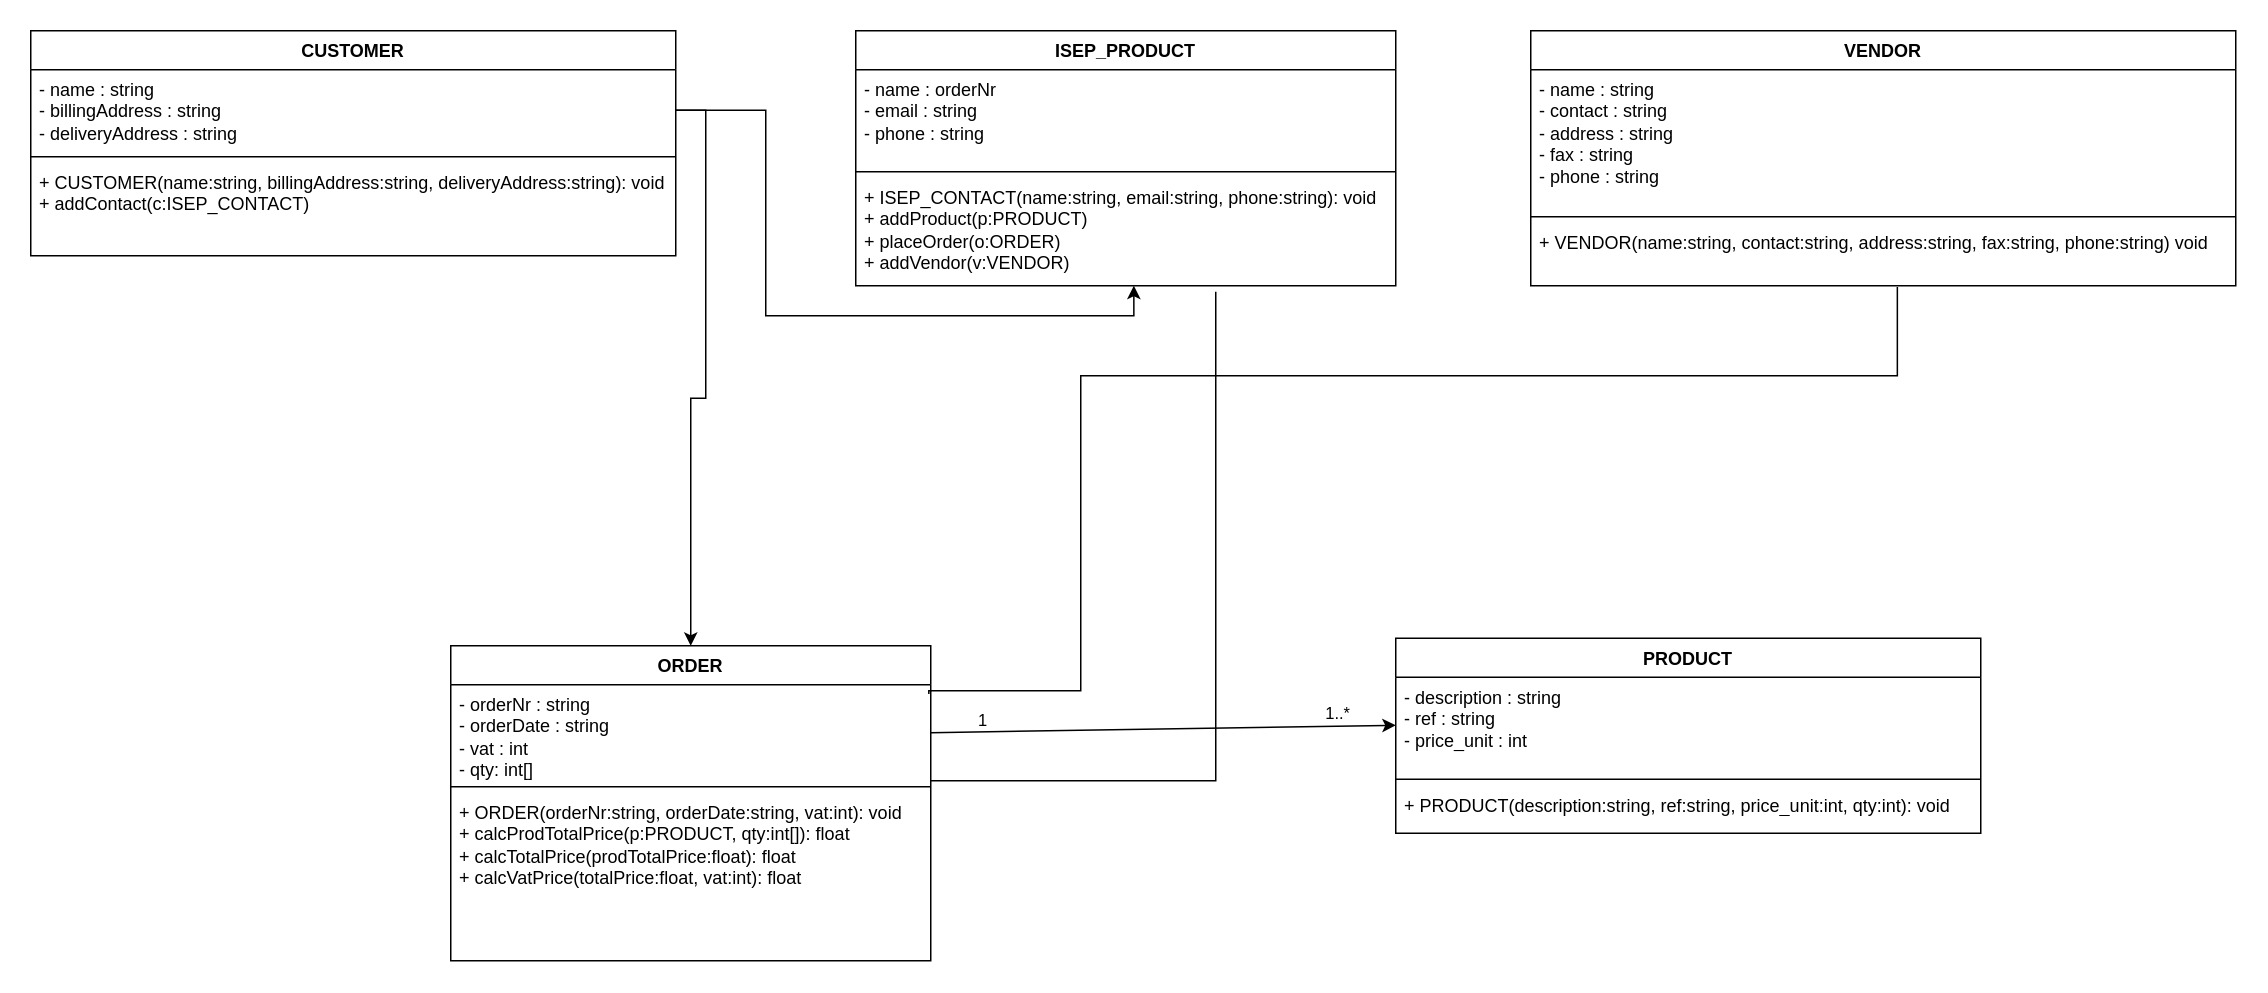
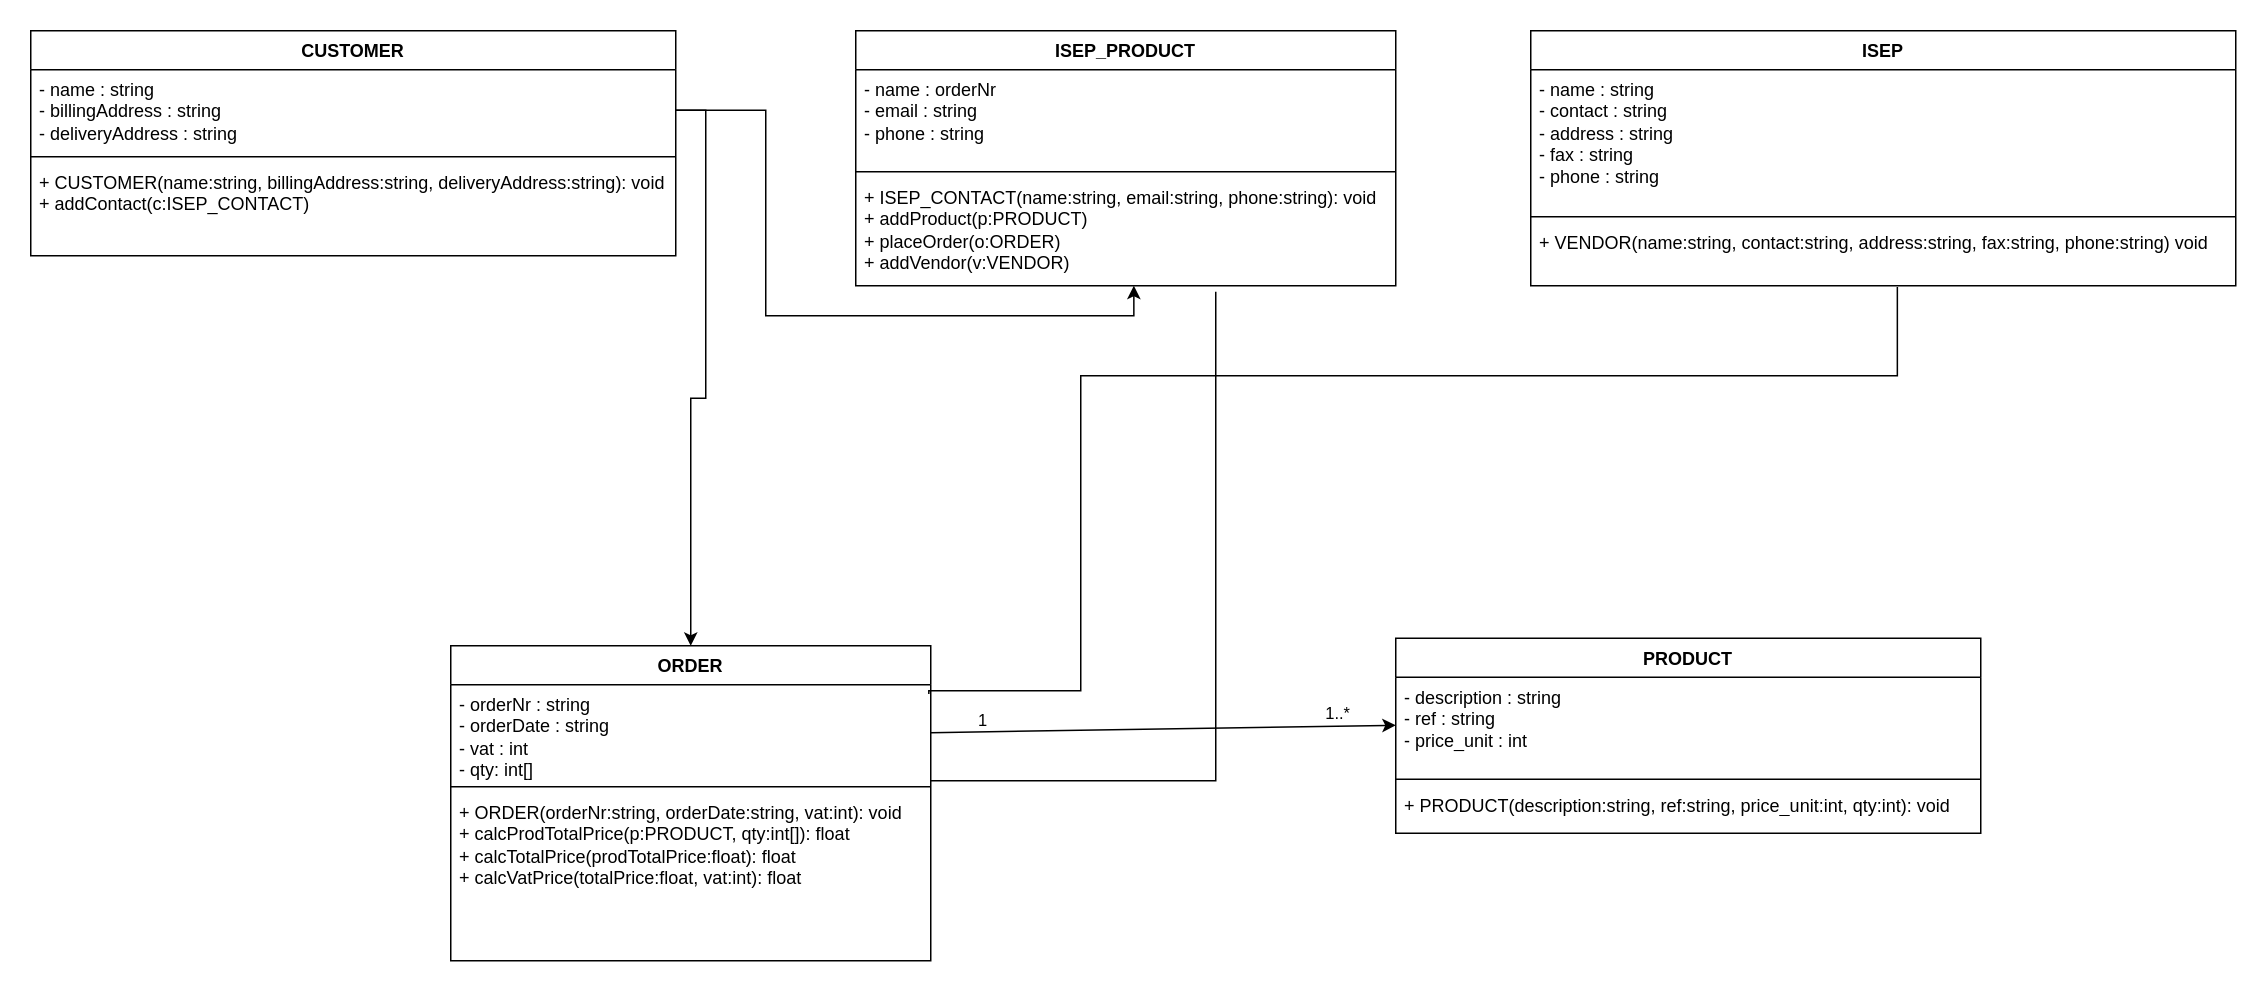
- <mxCell id="2" value="VENDOR" style="swimlane;fontStyle=1;align=center;verticalAlign=top;childLayout=stackLayout;horizontal=1;startSize=26;horizontalStack=0;resizeParent=1;resizeParentMax=0;resizeLast=0;collapsible=1;marginBottom=0;whiteSpace=wrap;html=1;" vertex="1" parent="1"><mxGeometry x="1020" y="20" width="470" height="170" as="geometry"><mxRectangle x="414" y="330" width="90" height="30" as="alternateBounds" /></mxGeometry></mxCell>
+ <mxCell id="2" value="ISEP" style="swimlane;fontStyle=1;align=center;verticalAlign=top;childLayout=stackLayout;horizontal=1;startSize=26;horizontalStack=0;resizeParent=1;resizeParentMax=0;resizeLast=0;collapsible=1;marginBottom=0;whiteSpace=wrap;html=1;" vertex="1" parent="1"><mxGeometry x="1020" y="20" width="470" height="170" as="geometry"><mxRectangle x="414" y="330" width="90" height="30" as="alternateBounds" /></mxGeometry></mxCell>
